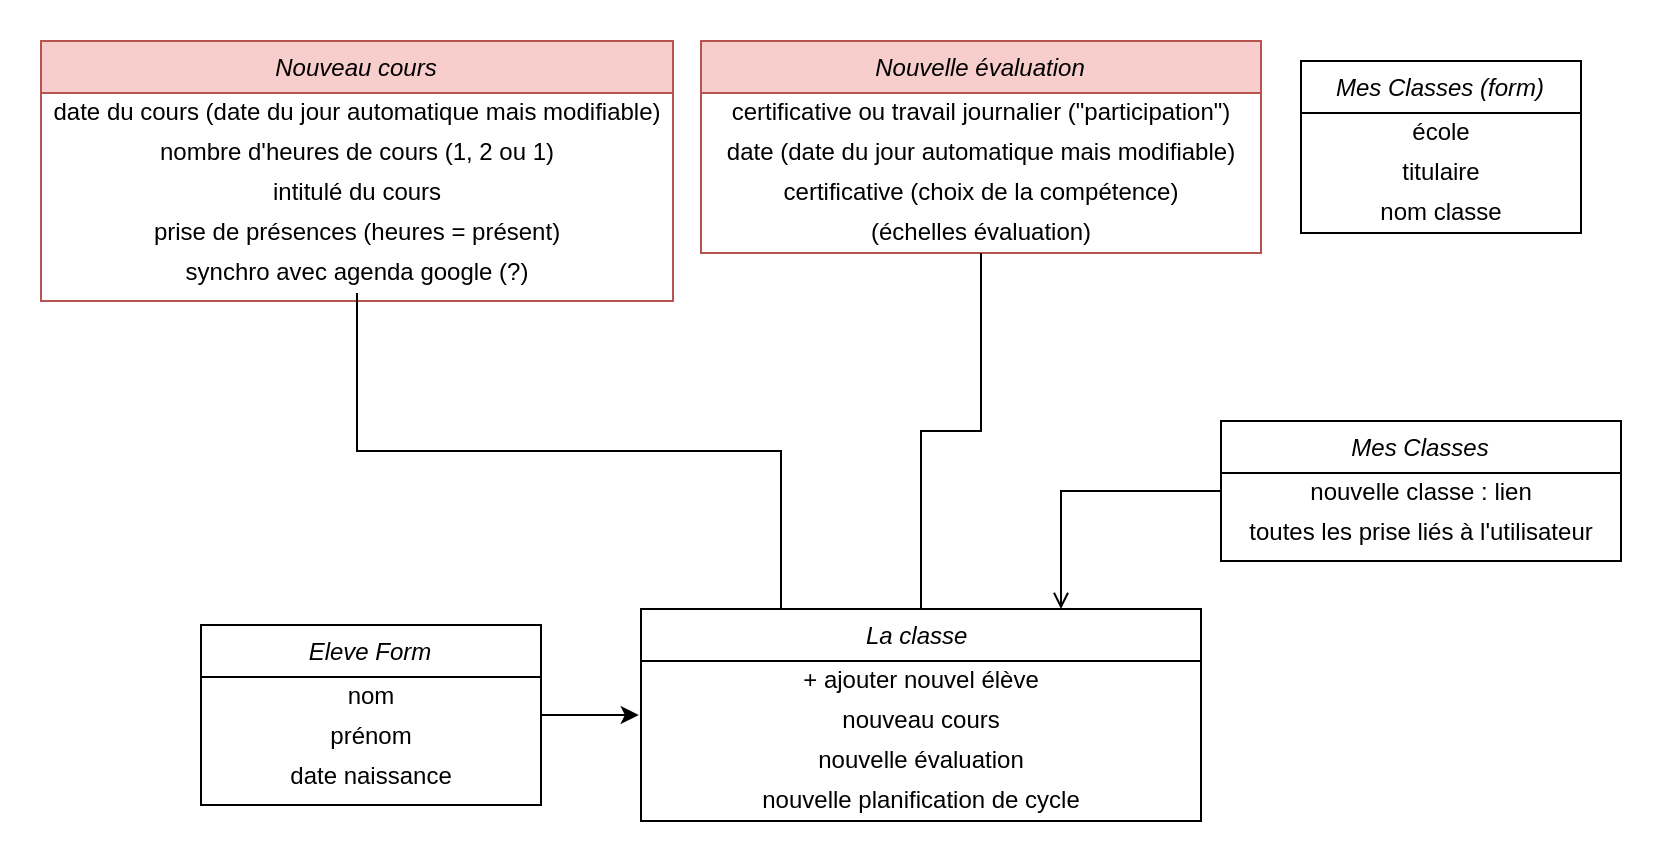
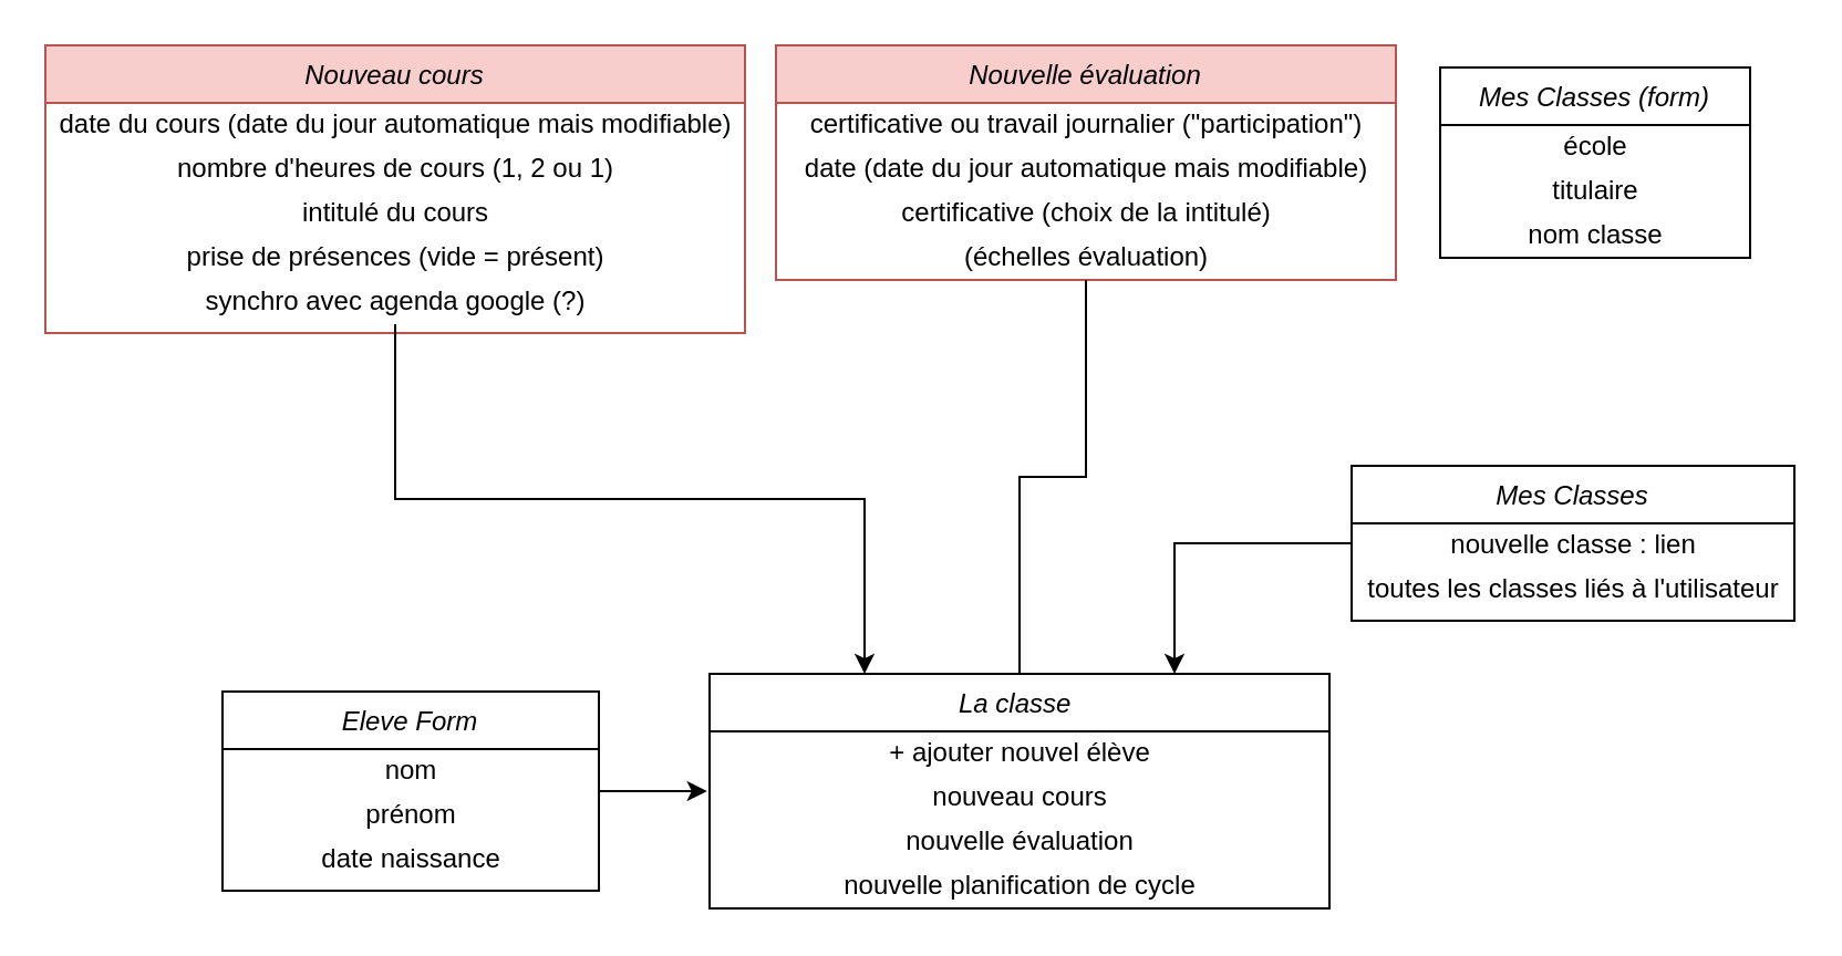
- <mxCell id="29" value="certificative (choix de la compétence)" style="text;html=1;align=center;verticalAlign=middle;resizable=0;points=[];autosize=1;" vertex="1" parent="26"><mxGeometry y="66" width="280" height="20" as="geometry" /></mxCell>
+ <mxCell id="29" value="certificative (choix de la intitulé)" style="text;html=1;align=center;verticalAlign=middle;resizable=0;points=[];autosize=1;" vertex="1" parent="26"><mxGeometry y="66" width="280" height="20" as="geometry" /></mxCell>
- <mxCell id="24" value="prise de présences (heures = présent)" style="text;html=1;align=center;verticalAlign=middle;resizable=0;points=[];autosize=1;" vertex="1" parent="20"><mxGeometry y="86" width="316" height="20" as="geometry" /></mxCell>
+ <mxCell id="24" value="prise de présences (vide = présent)" style="text;html=1;align=center;verticalAlign=middle;resizable=0;points=[];autosize=1;" vertex="1" parent="20"><mxGeometry y="86" width="316" height="20" as="geometry" /></mxCell>
- <mxCell id="5" value="toutes les prise liés à l'utilisateur" style="text;html=1;align=center;verticalAlign=middle;resizable=0;points=[];autosize=1;" vertex="1" parent="3"><mxGeometry y="46" width="200" height="20" as="geometry" /></mxCell>
+ <mxCell id="5" value="toutes les classes liés à l'utilisateur" style="text;html=1;align=center;verticalAlign=middle;resizable=0;points=[];autosize=1;" vertex="1" parent="3"><mxGeometry y="46" width="200" height="20" as="geometry" /></mxCell>
- <mxCell id="2" style="edgeStyle=orthogonalEdgeStyle;rounded=0;orthogonalLoop=1;jettySize=auto;html=1;entryX=0.75;entryY=0;entryDx=0;entryDy=0;endArrow=open;" edge="1" parent="1" source="3" target="10"><mxGeometry relative="1" as="geometry" /></mxCell>
+ <mxCell id="2" style="edgeStyle=orthogonalEdgeStyle;rounded=0;orthogonalLoop=1;jettySize=auto;html=1;entryX=0.75;entryY=0;entryDx=0;entryDy=0;" edge="1" parent="1" source="3" target="10"><mxGeometry relative="1" as="geometry" /></mxCell>
- <mxCell id="31" style="edgeStyle=orthogonalEdgeStyle;rounded=0;orthogonalLoop=1;jettySize=auto;html=1;entryX=0.25;entryY=0;entryDx=0;entryDy=0;endArrow=none;" edge="1" parent="1" source="25" target="10"><mxGeometry relative="1" as="geometry" /></mxCell>
+ <mxCell id="31" style="edgeStyle=orthogonalEdgeStyle;rounded=0;orthogonalLoop=1;jettySize=auto;html=1;entryX=0.25;entryY=0;entryDx=0;entryDy=0;" edge="1" parent="1" source="25" target="10"><mxGeometry relative="1" as="geometry" /></mxCell>
